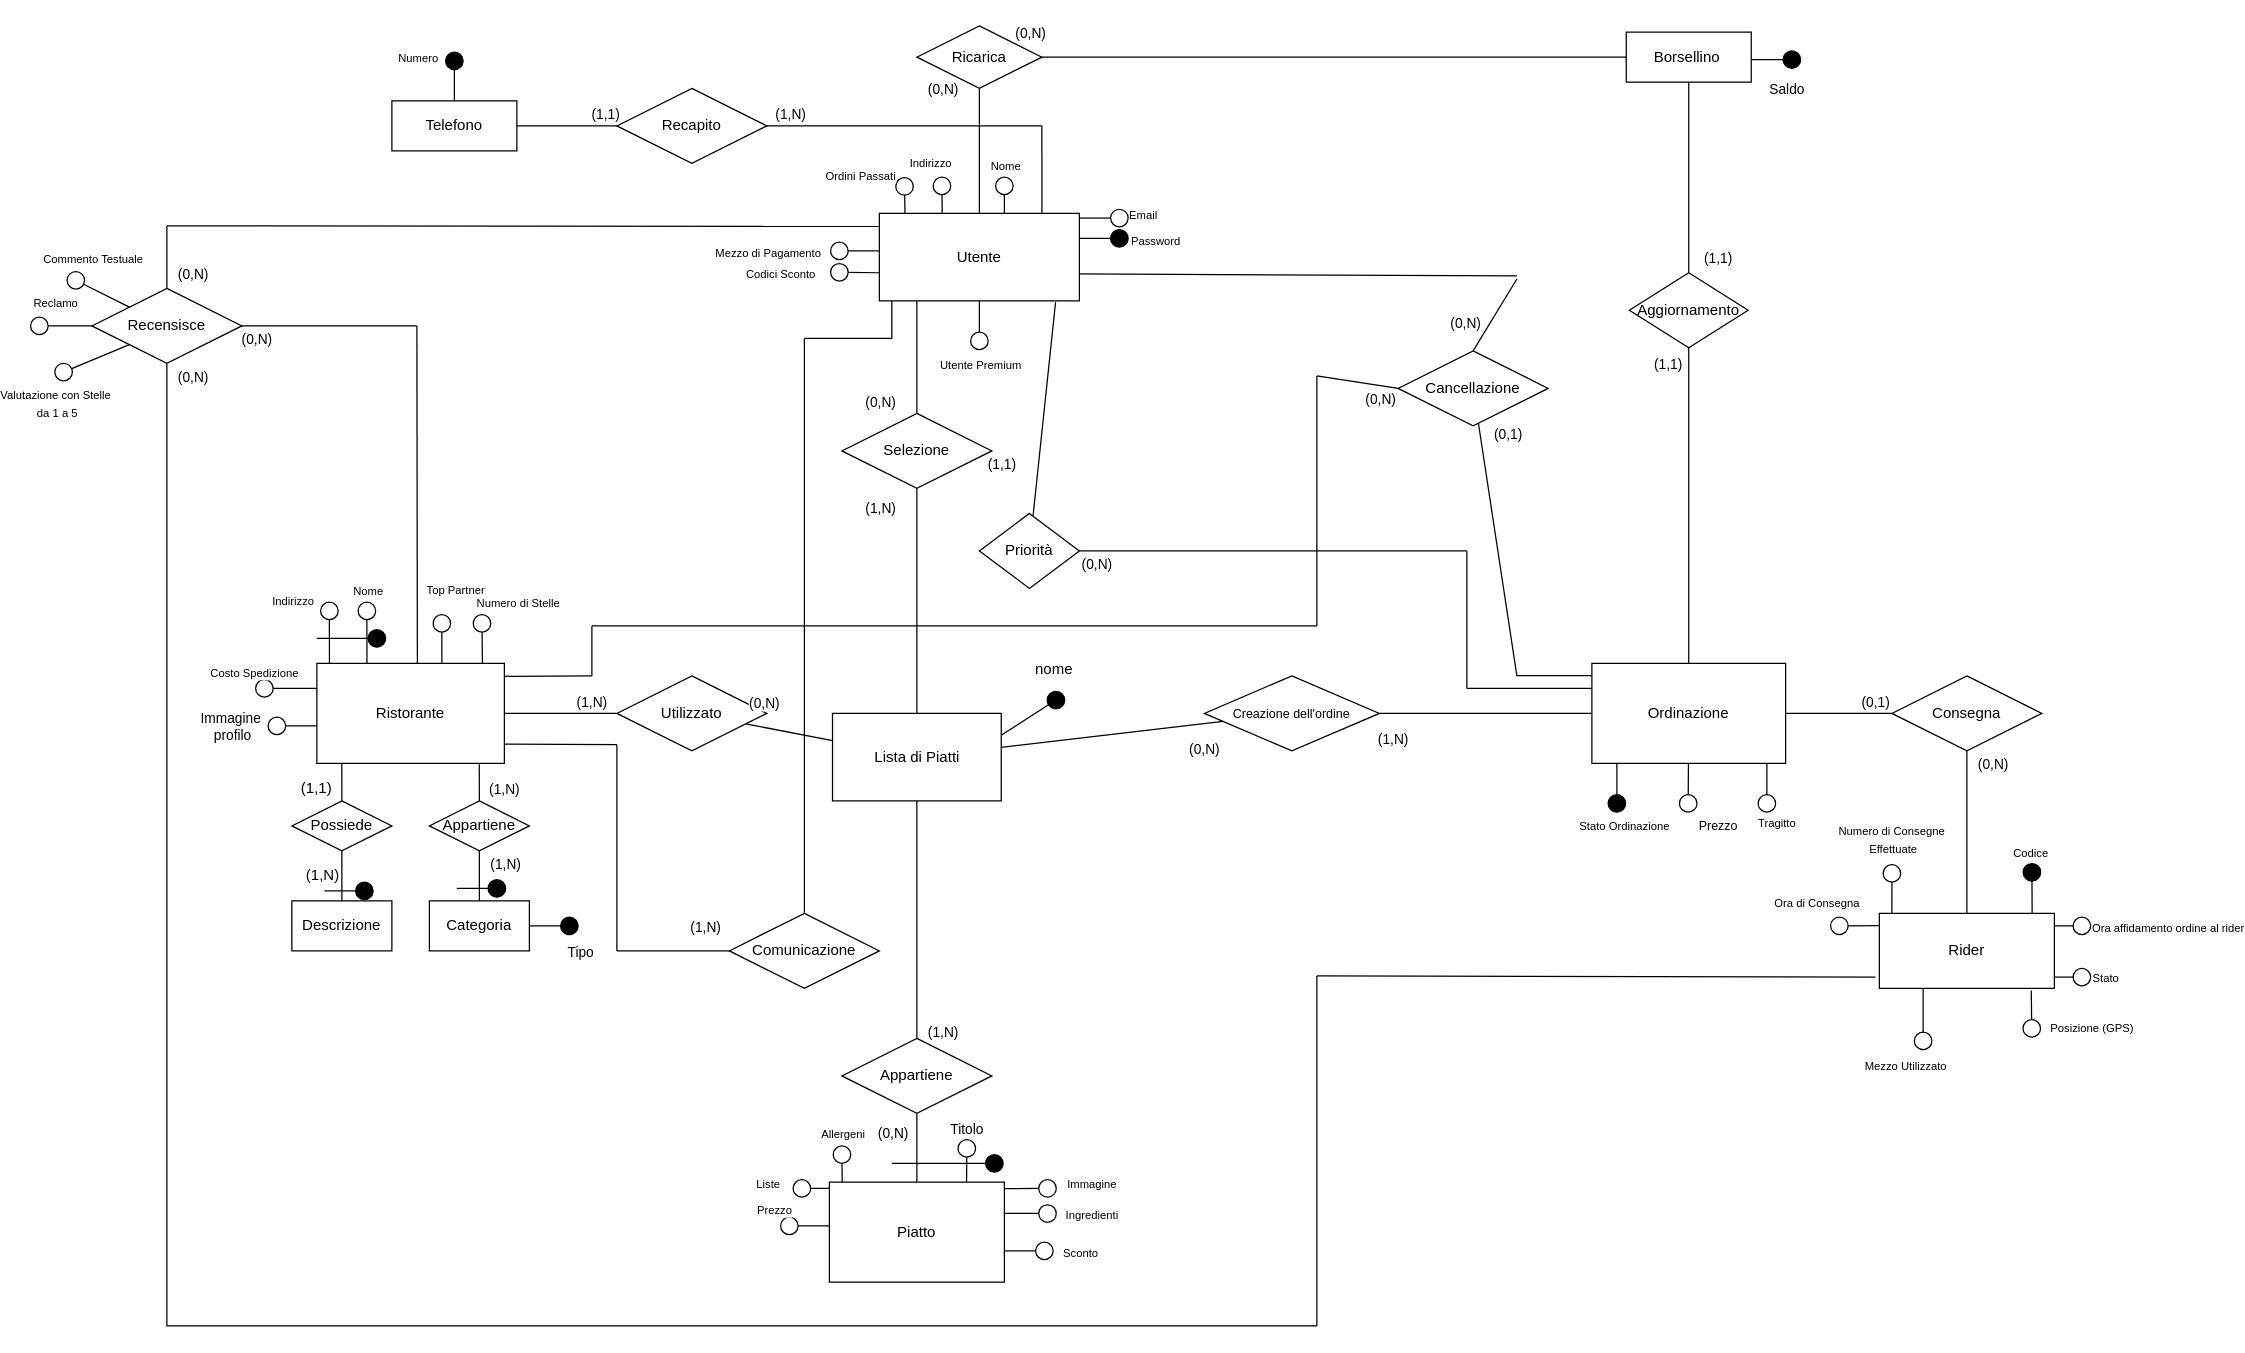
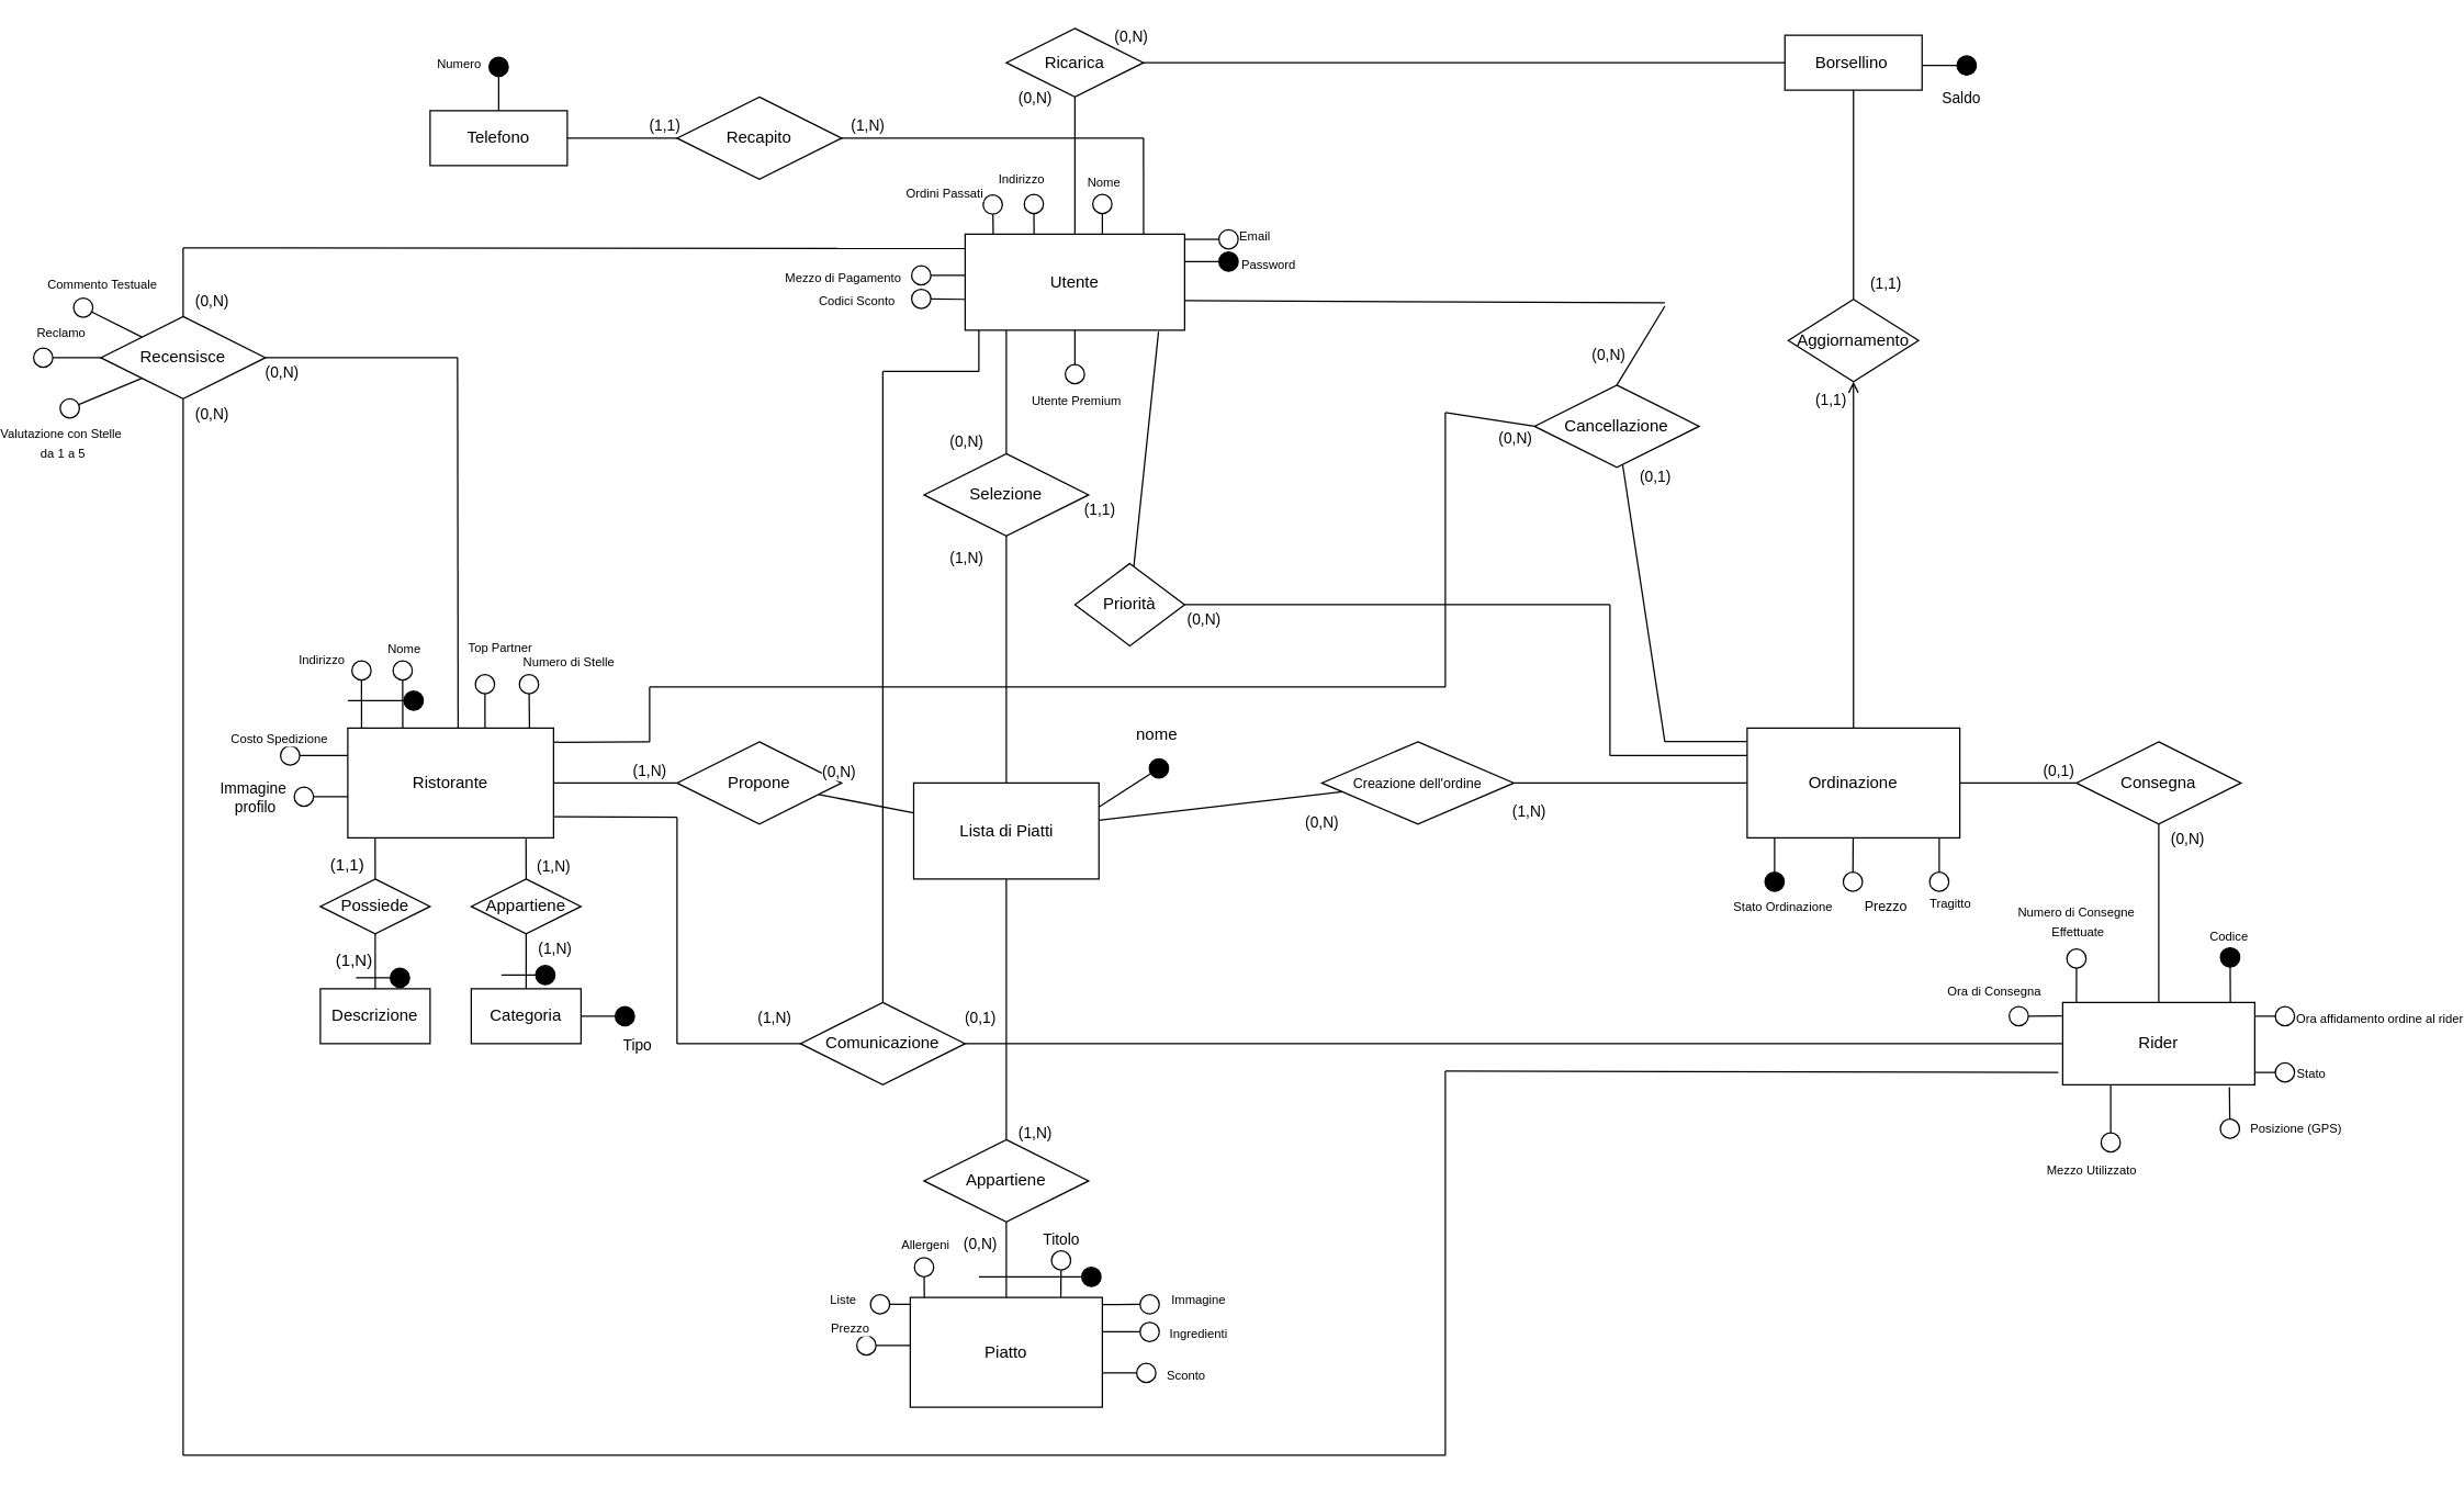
- <mxCell id="37" value="" style="endArrow=none;html=1;rounded=0;" edge="1" parent="1" source="36" target="35"><mxGeometry relative="1" as="geometry"><mxPoint x="910" y="360" as="sourcePoint" /><mxPoint x="1070" y="360" as="targetPoint" /></mxGeometry></mxCell>
+ <mxCell id="37" value="" style="endArrow=open;html=1;rounded=0;" edge="1" parent="1" source="36" target="35"><mxGeometry relative="1" as="geometry"><mxPoint x="910" y="360" as="sourcePoint" /><mxPoint x="1070" y="360" as="targetPoint" /></mxGeometry></mxCell>
- <mxCell id="60" value="Utilizzato" style="shape=rhombus;perimeter=rhombusPerimeter;whiteSpace=wrap;html=1;align=center;" vertex="1" parent="1"><mxGeometry x="490" y="540" width="120" height="60" as="geometry" /></mxCell>
+ <mxCell id="60" value="Propone" style="shape=rhombus;perimeter=rhombusPerimeter;whiteSpace=wrap;html=1;align=center;" vertex="1" parent="1"><mxGeometry x="490" y="540" width="120" height="60" as="geometry" /></mxCell>
+ <mxCell id="94" value="" style="endArrow=none;html=1;rounded=0;exitX=1;exitY=0.5;exitDx=0;exitDy=0;" edge="1" parent="1" source="93" target="27"><mxGeometry relative="1" as="geometry"><mxPoint x="1151.864" y="815.932" as="sourcePoint" /><mxPoint x="1045" y="750" as="targetPoint" /></mxGeometry></mxCell>
+ <mxCell id="95" value="(0,1)" style="edgeLabel;html=1;align=center;verticalAlign=middle;resizable=0;points=[];" connectable="0" vertex="1" parent="94"><mxGeometry x="-0.949" y="2" relative="1" as="geometry"><mxPoint x="-10" y="-18" as="offset" /></mxGeometry></mxCell>
